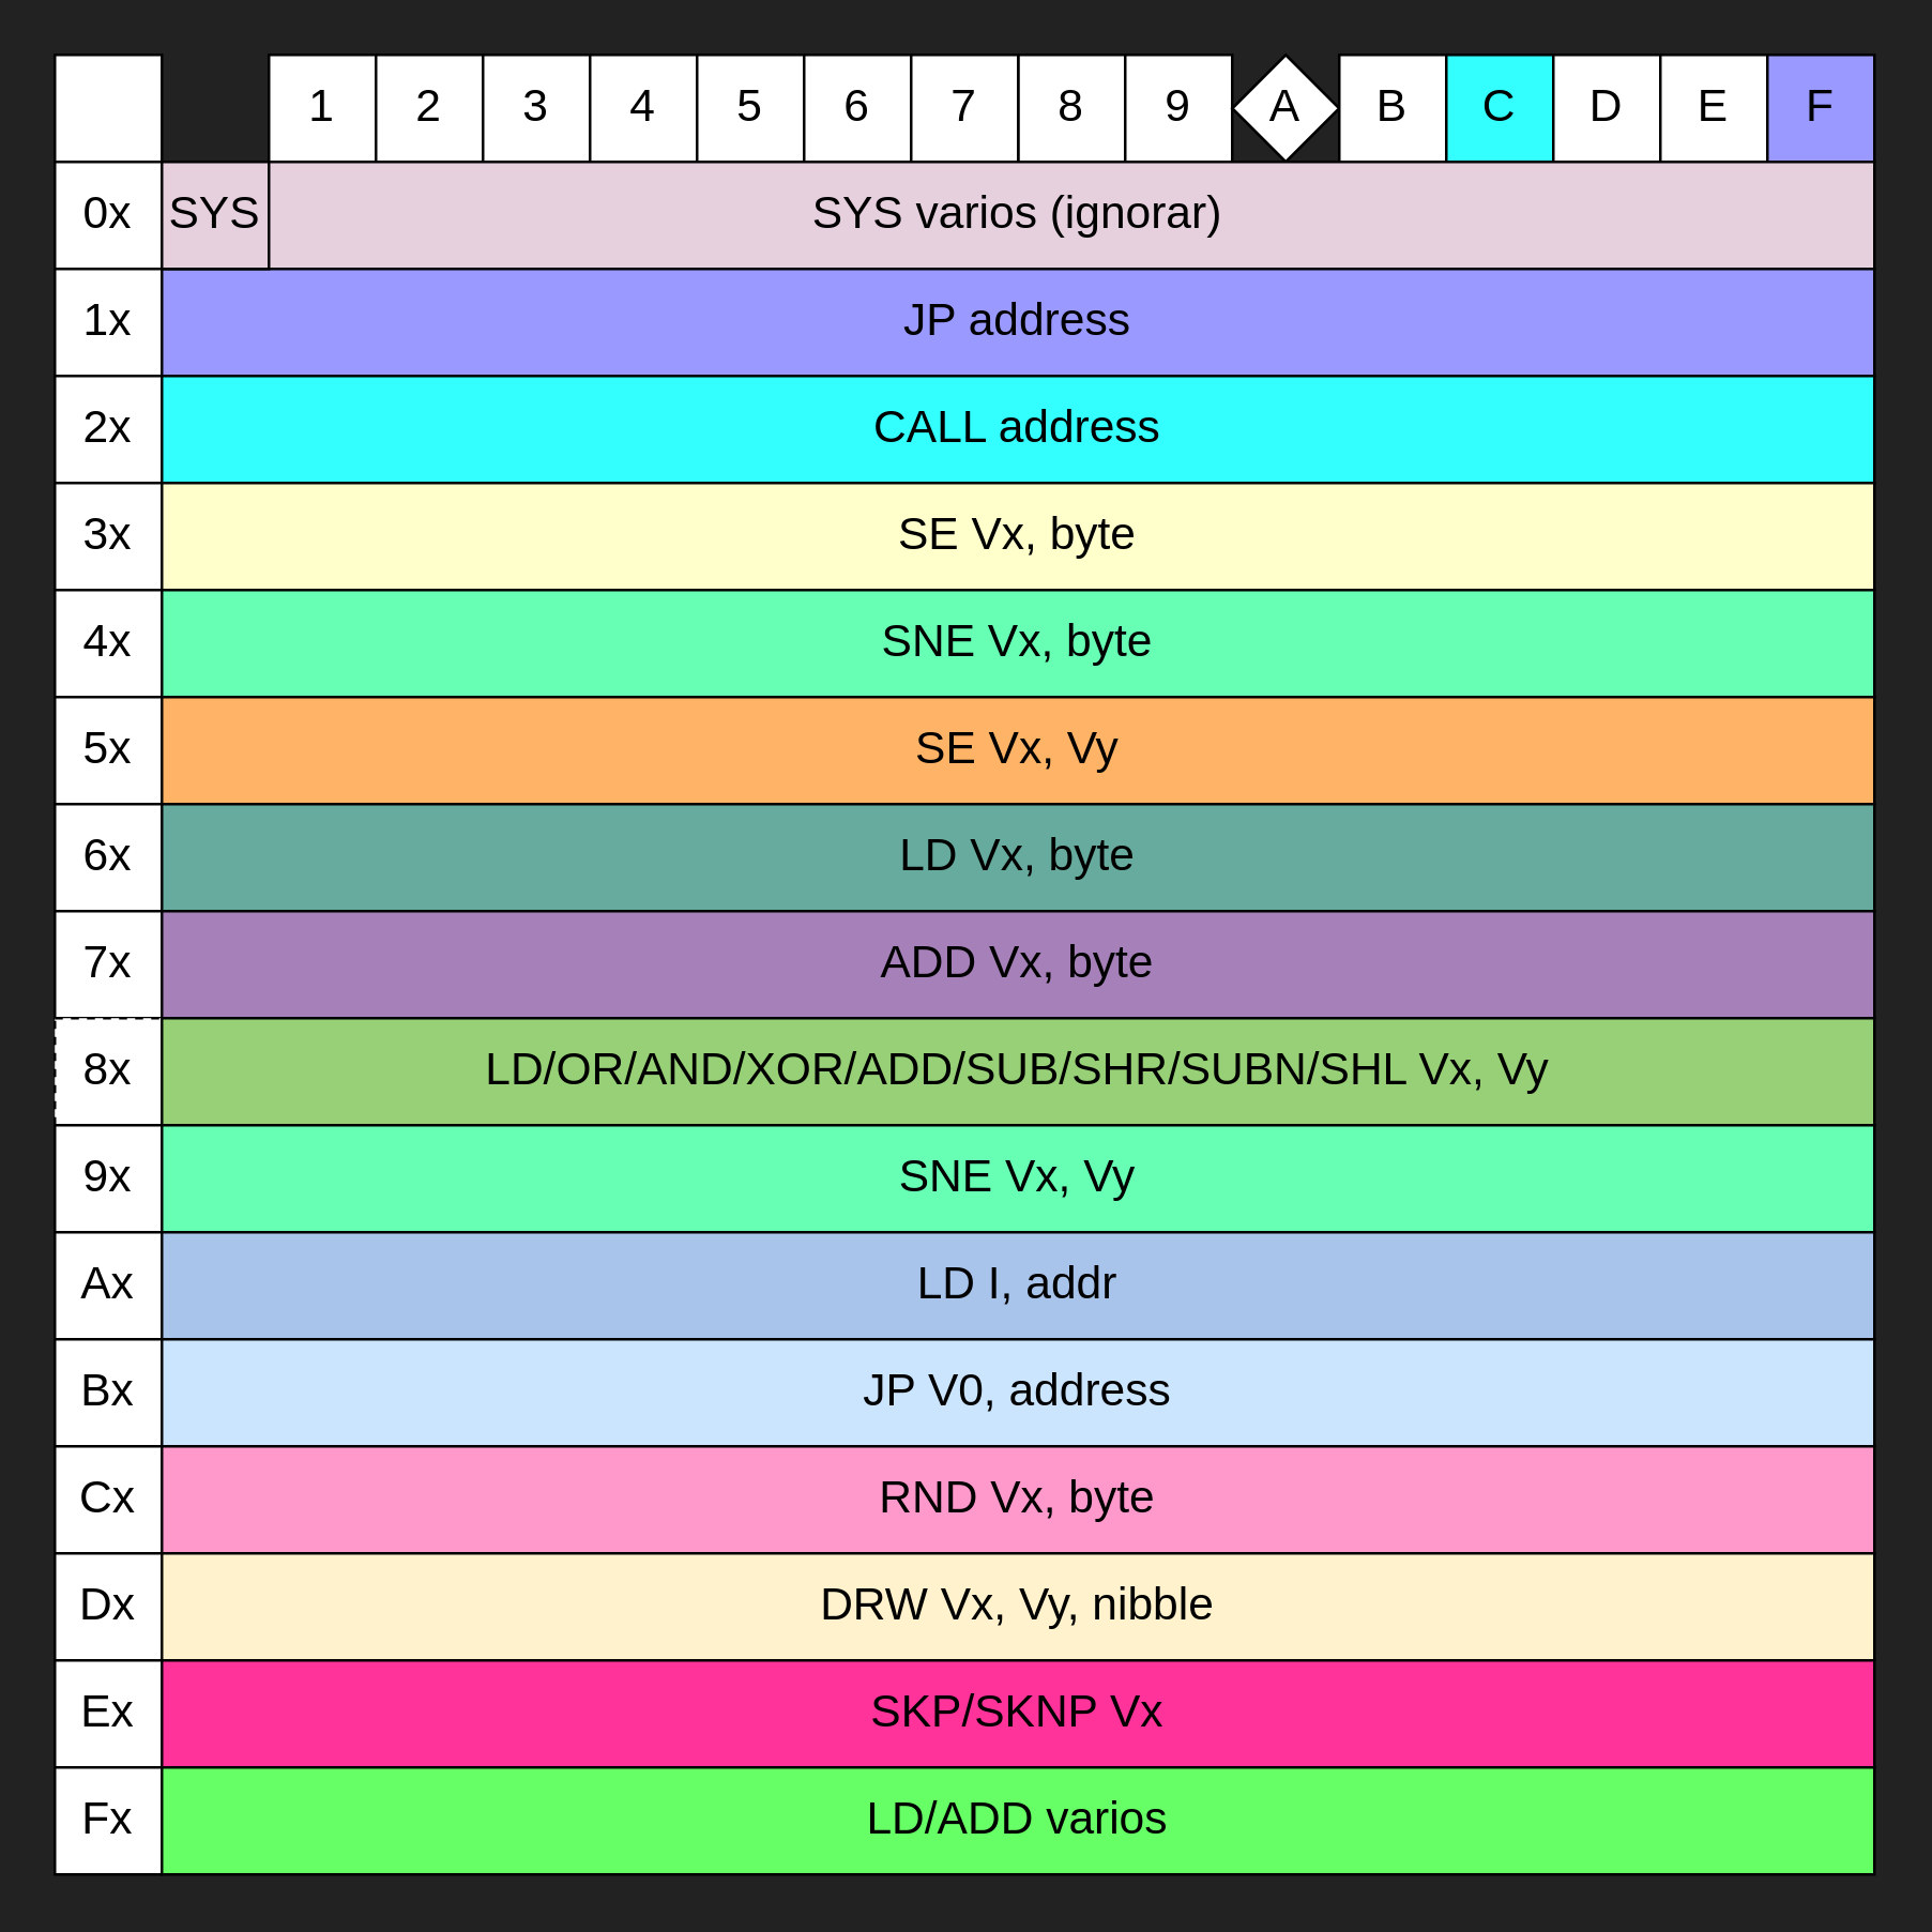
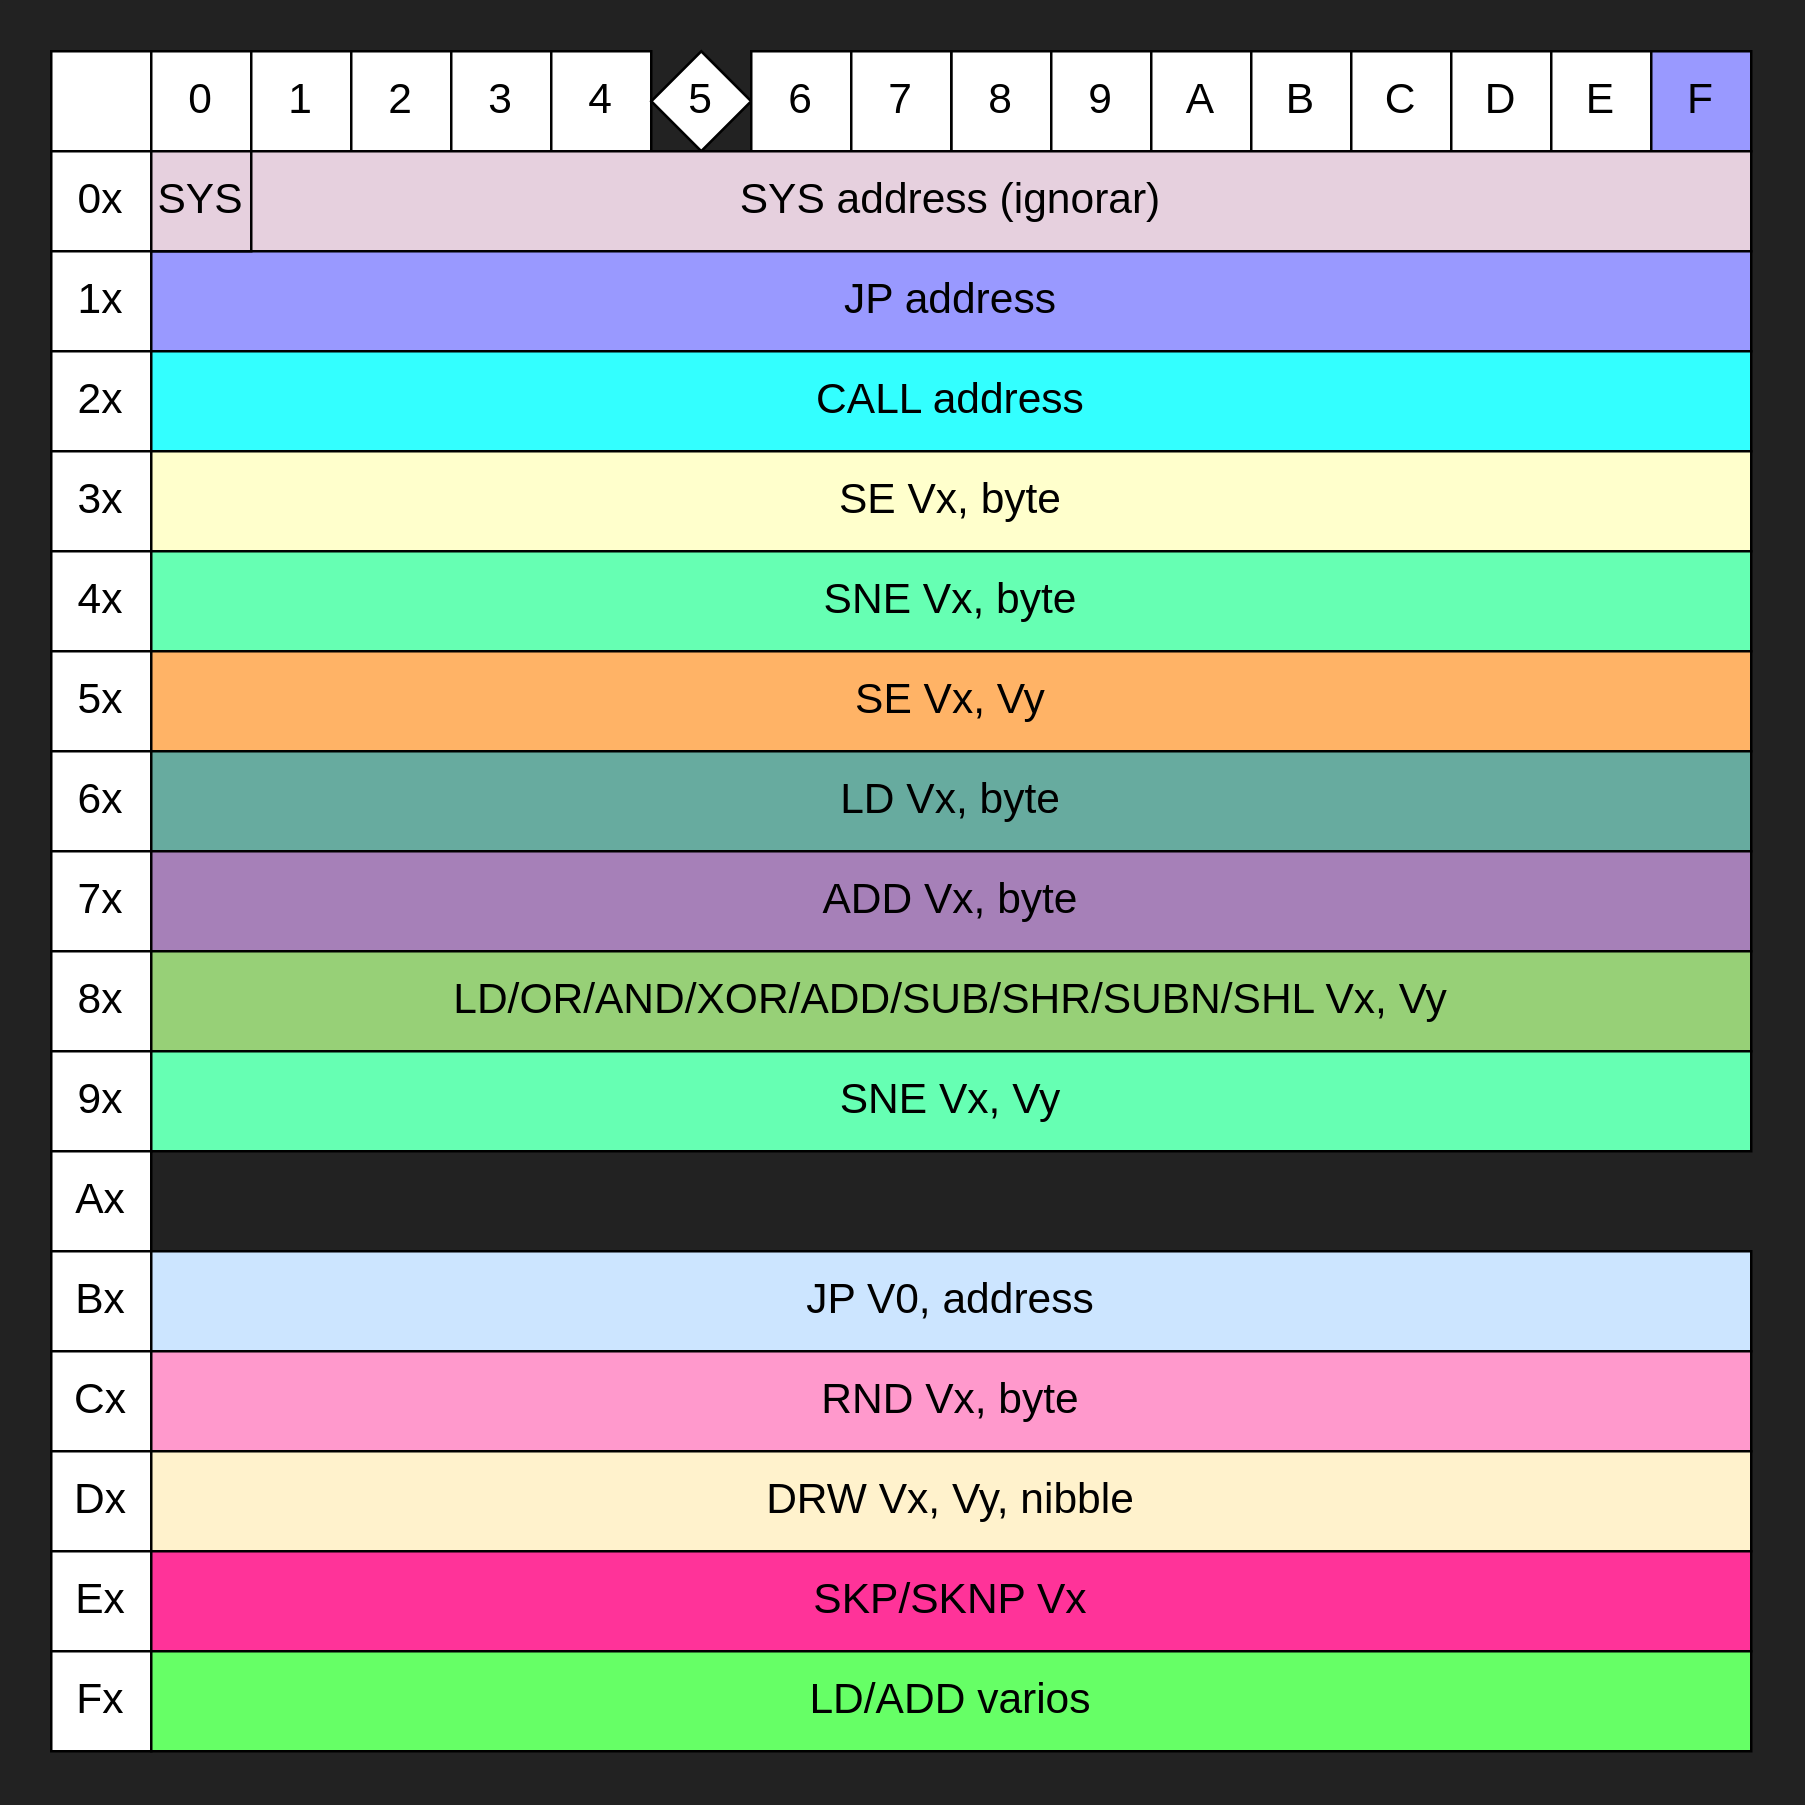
+ <mxCell id="3" value="0" style="rounded=0;whiteSpace=wrap;html=1;fontSize=17;" vertex="1" parent="1"><mxGeometry x="60" width="40" height="40" as="geometry" y="20" /></mxCell>
- <mxCell id="8" value="5" style="rounded=0;whiteSpace=wrap;html=1;fontSize=17;" vertex="1" parent="1"><mxGeometry x="260" width="40" height="40" as="geometry" y="20" /></mxCell>
+ <mxCell id="8" value="5" style="rhombus;whiteSpace=wrap;html=1;fontSize=17;" vertex="1" parent="1"><mxGeometry x="260" width="40" height="40" as="geometry" y="20" /></mxCell>
- <mxCell id="13" value="A" style="rhombus;whiteSpace=wrap;html=1;fontSize=17;" vertex="1" parent="1"><mxGeometry x="460" width="40" height="40" as="geometry" y="20" /></mxCell>
+ <mxCell id="13" value="A" style="rounded=0;whiteSpace=wrap;html=1;fontSize=17;" vertex="1" parent="1"><mxGeometry x="460" width="40" height="40" as="geometry" y="20" /></mxCell>
- <mxCell id="15" value="C" style="rounded=0;whiteSpace=wrap;html=1;fontSize=17;fillColor=#33ffff;" vertex="1" parent="1"><mxGeometry x="540" width="40" height="40" as="geometry" y="20" /></mxCell>
+ <mxCell id="15" value="C" style="rounded=0;whiteSpace=wrap;html=1;fontSize=17;" vertex="1" parent="1"><mxGeometry x="540" width="40" height="40" as="geometry" y="20" /></mxCell>
- <mxCell id="35" value="SYS varios (ignorar)" style="rounded=0;whiteSpace=wrap;html=1;fillColor=#E6D0DE;fontSize=17;" vertex="1" parent="1"><mxGeometry x="60" y="60" width="640" height="40" as="geometry" /></mxCell>
+ <mxCell id="35" value="SYS address (ignorar)" style="rounded=0;whiteSpace=wrap;html=1;fillColor=#E6D0DE;fontSize=17;" vertex="1" parent="1"><mxGeometry x="60" y="60" width="640" height="40" as="geometry" /></mxCell>
- <mxCell id="26" value="8x" style="rounded=0;whiteSpace=wrap;html=1;fontSize=17;dashed=1;" vertex="1" parent="1"><mxGeometry y="380" width="40" height="40" as="geometry" x="20" /></mxCell>
+ <mxCell id="26" value="8x" style="rounded=0;whiteSpace=wrap;html=1;fontSize=17;" vertex="1" parent="1"><mxGeometry y="380" width="40" height="40" as="geometry" x="20" /></mxCell>
- <mxCell id="46" value="LD I, addr" style="rounded=0;whiteSpace=wrap;html=1;fillColor=#A9C4EB;fontSize=17;" vertex="1" parent="1"><mxGeometry x="60" y="460" width="640" height="40" as="geometry" /></mxCell>
